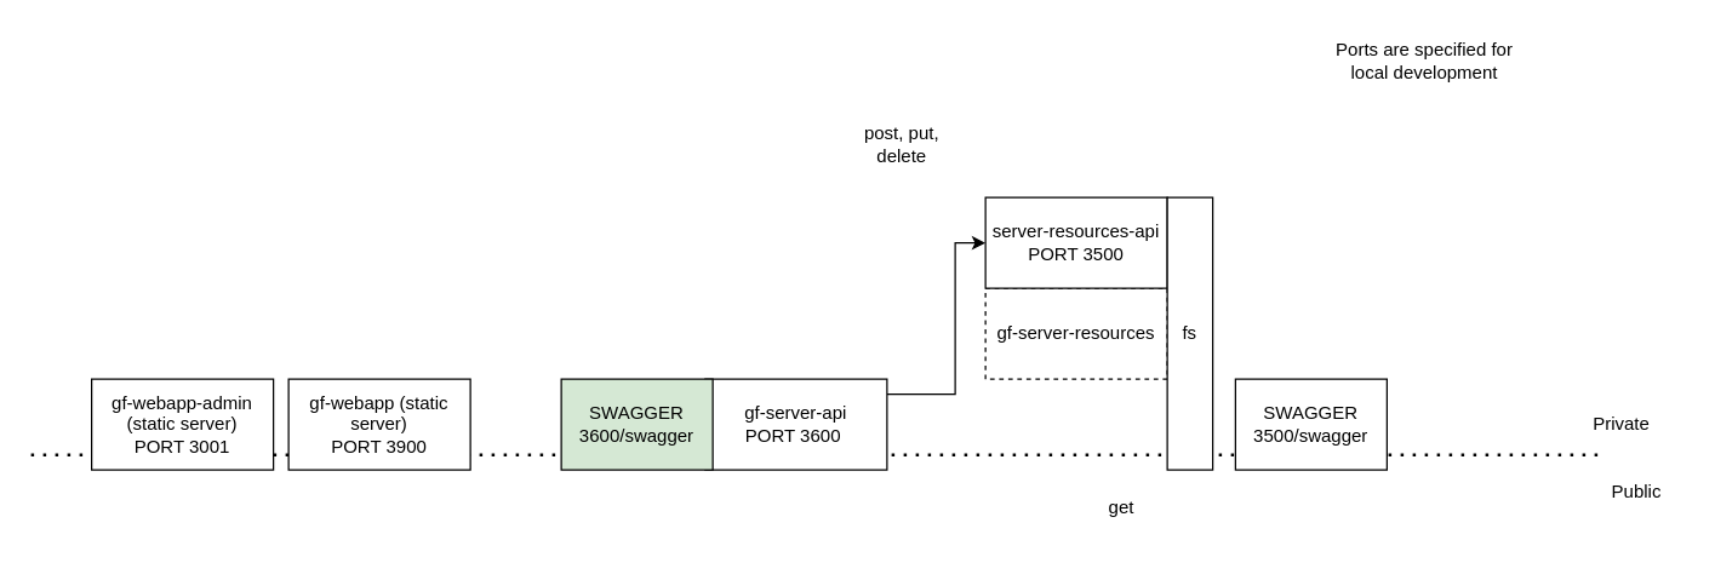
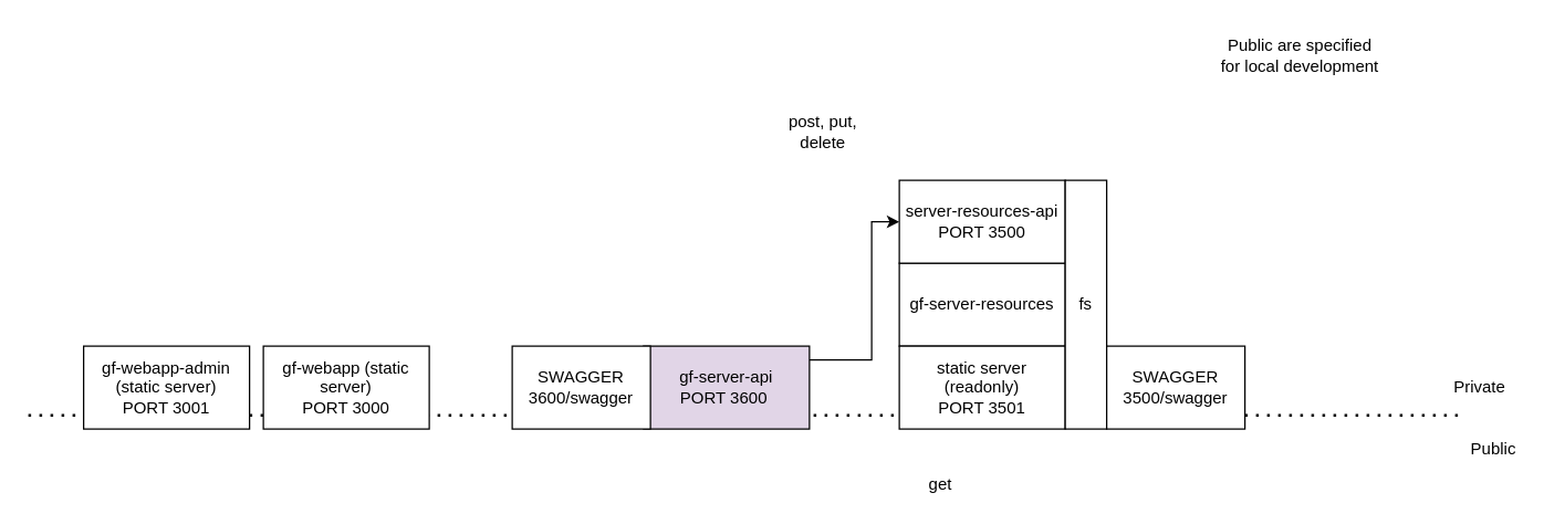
- <mxCell id="12" value="Ports are specified for local development" style="text;html=1;strokeColor=none;fillColor=none;align=center;verticalAlign=middle;whiteSpace=wrap;rounded=0;" parent="1" vertex="1"><mxGeometry x="880" y="20" width="120" height="40" as="geometry" /></mxCell>
+ <mxCell id="12" value="Public are specified for local development" style="text;html=1;strokeColor=none;fillColor=none;align=center;verticalAlign=middle;whiteSpace=wrap;rounded=0;" parent="1" vertex="1"><mxGeometry x="880" y="20" width="120" height="40" as="geometry" /></mxCell>
- <mxCell id="7" value="gf-server-resources" style="whiteSpace=wrap;html=1;dashed=1;" parent="1" vertex="1"><mxGeometry x="650" y="190" width="120" height="60" as="geometry" /></mxCell>
+ <mxCell id="7" value="gf-server-resources" style="whiteSpace=wrap;html=1;" parent="1" vertex="1"><mxGeometry x="650" y="190" width="120" height="60" as="geometry" /></mxCell>
- <mxCell id="15" value="gf-webapp (static server)&lt;br&gt;PORT 3900" style="whiteSpace=wrap;html=1;" parent="1" vertex="1"><mxGeometry y="250" width="120" height="60" as="geometry" x="190" /></mxCell>
+ <mxCell id="15" value="gf-webapp (static server)&lt;br&gt;PORT 3000" style="whiteSpace=wrap;html=1;" parent="1" vertex="1"><mxGeometry y="250" width="120" height="60" as="geometry" x="190" /></mxCell>
- <mxCell id="16" value="SWAGGER&lt;br&gt;3600/swagger" style="whiteSpace=wrap;html=1;fillColor=#d5e8d4;" vertex="1" parent="1"><mxGeometry x="370" y="250" width="100" height="60" as="geometry" /></mxCell>
+ <mxCell id="16" value="SWAGGER&lt;br&gt;3600/swagger" style="whiteSpace=wrap;html=1;" vertex="1" parent="1"><mxGeometry x="370" y="250" width="100" height="60" as="geometry" /></mxCell>
- <mxCell id="4" value="gf-server-api &lt;br&gt;PORT 3600&amp;nbsp;" style="whiteSpace=wrap;html=1;" parent="1" vertex="1"><mxGeometry x="465" y="250" width="120" height="60" as="geometry" /></mxCell>
+ <mxCell id="4" value="gf-server-api &lt;br&gt;PORT 3600&amp;nbsp;" style="whiteSpace=wrap;html=1;fillColor=#e1d5e7;" parent="1" vertex="1"><mxGeometry x="465" y="250" width="120" height="60" as="geometry" /></mxCell>
+ <mxCell id="8" value="static server (readonly)&lt;br&gt;PORT 3501" style="whiteSpace=wrap;html=1;" parent="1" vertex="1"><mxGeometry x="650" y="250" width="120" height="60" as="geometry" /></mxCell>
- <mxCell id="17" value="SWAGGER&lt;br&gt;3500/swagger" style="whiteSpace=wrap;html=1;" vertex="1" parent="1"><mxGeometry x="815" y="250" width="100" height="60" as="geometry" /></mxCell>
+ <mxCell id="17" value="SWAGGER&lt;br&gt;3500/swagger" style="whiteSpace=wrap;html=1;" vertex="1" parent="1"><mxGeometry x="800" y="250" width="100" height="60" as="geometry" /></mxCell>
- <mxCell id="11" value="get" style="text;html=1;strokeColor=none;fillColor=none;align=center;verticalAlign=middle;whiteSpace=wrap;rounded=0;" parent="1" vertex="1"><mxGeometry x="710" y="320" width="60" height="30" as="geometry" /></mxCell>
+ <mxCell id="11" value="get" style="text;html=1;strokeColor=none;fillColor=none;align=center;verticalAlign=middle;whiteSpace=wrap;rounded=0;" parent="1" vertex="1"><mxGeometry x="650" y="335" width="60" height="30" as="geometry" /></mxCell>
